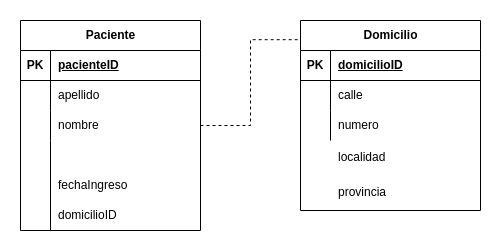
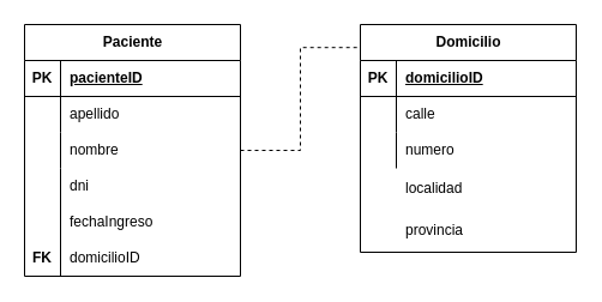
+ <mxCell id="16" value="dni" style="shape=partialRectangle;connectable=0;fillColor=none;top=0;left=0;bottom=0;right=0;align=left;spacingLeft=6;overflow=hidden;whiteSpace=wrap;html=1;" vertex="1" parent="2"><mxGeometry x="30" y="120" width="150" height="30" as="geometry"><mxRectangle width="150" height="30" as="alternateBounds" /></mxGeometry></mxCell>
+ <mxCell id="18" value="&lt;span style=&quot;font-weight: 700;&quot;&gt;FK&lt;/span&gt;" style="shape=partialRectangle;connectable=0;fillColor=none;top=0;left=0;bottom=0;right=0;editable=1;overflow=hidden;whiteSpace=wrap;html=1;" vertex="1" parent="2"><mxGeometry y="180" width="30" height="30" as="geometry"><mxRectangle width="30" height="30" as="alternateBounds" /></mxGeometry></mxCell>
